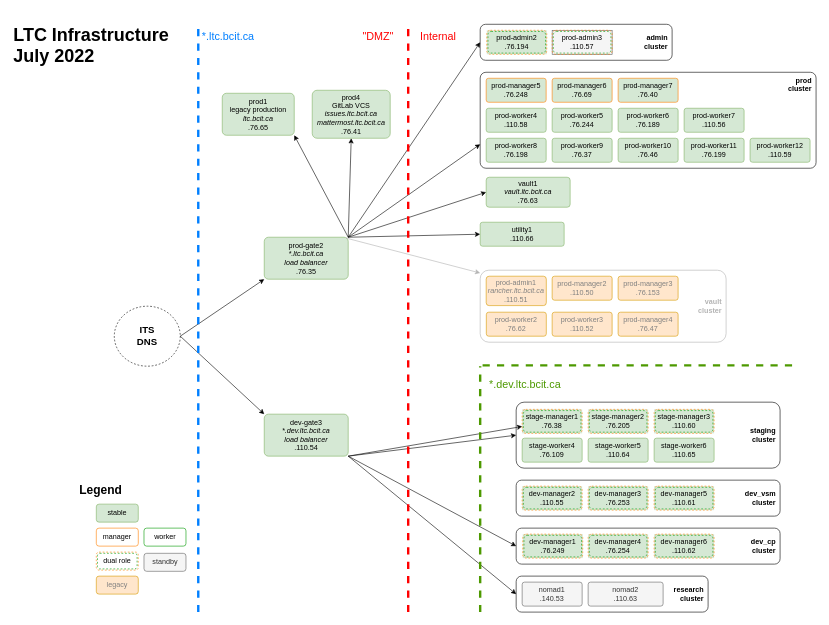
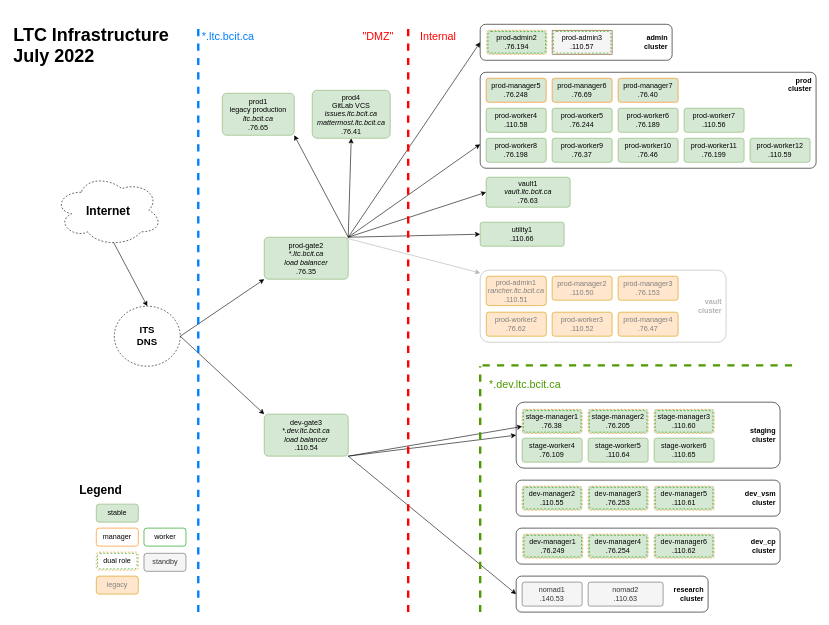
+ <mxCell id="3" value="&lt;b&gt;&lt;font style=&quot;font-size: 20px&quot;&gt;Internet&lt;/font&gt;&lt;/b&gt;" style="ellipse;shape=cloud;whiteSpace=wrap;html=1;align=center;dashed=1;fillColor=none;" parent="1" vertex="1"><mxGeometry x="90" y="290" width="180" height="120" as="geometry" /></mxCell>
+ <mxCell id="2" style="rounded=0;orthogonalLoop=1;jettySize=auto;html=1;exitX=0.55;exitY=0.95;exitDx=0;exitDy=0;exitPerimeter=0;entryX=0.5;entryY=0;entryDx=0;entryDy=0;" parent="1" source="3" target="19" edge="1"><mxGeometry relative="1" as="geometry"><mxPoint x="-691.25" y="485.5" as="targetPoint" /><mxPoint x="-297.25" y="510" as="sourcePoint" /></mxGeometry></mxCell>
- <mxCell id="10" style="edgeStyle=none;orthogonalLoop=1;jettySize=auto;html=1;exitX=1;exitY=1;exitDx=0;exitDy=0;entryX=0;entryY=0.5;entryDx=0;entryDy=0;" parent="1" source="12" target="66" edge="1"><mxGeometry relative="1" as="geometry"><mxPoint x="600" y="725" as="sourcePoint" /></mxGeometry></mxCell>
